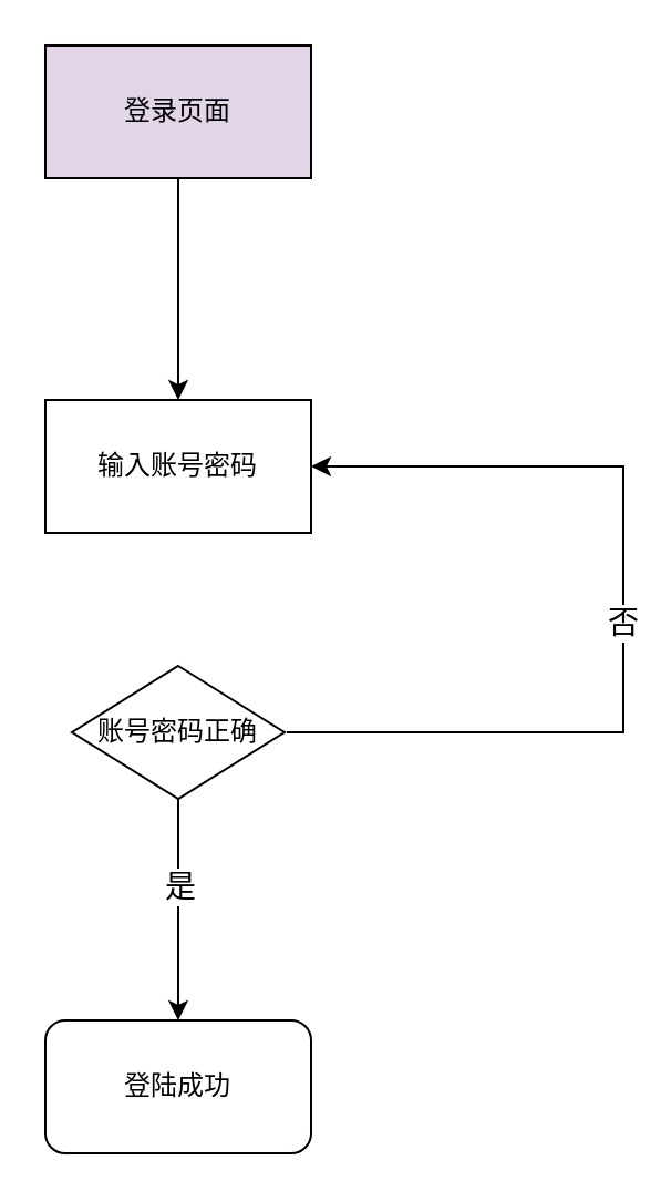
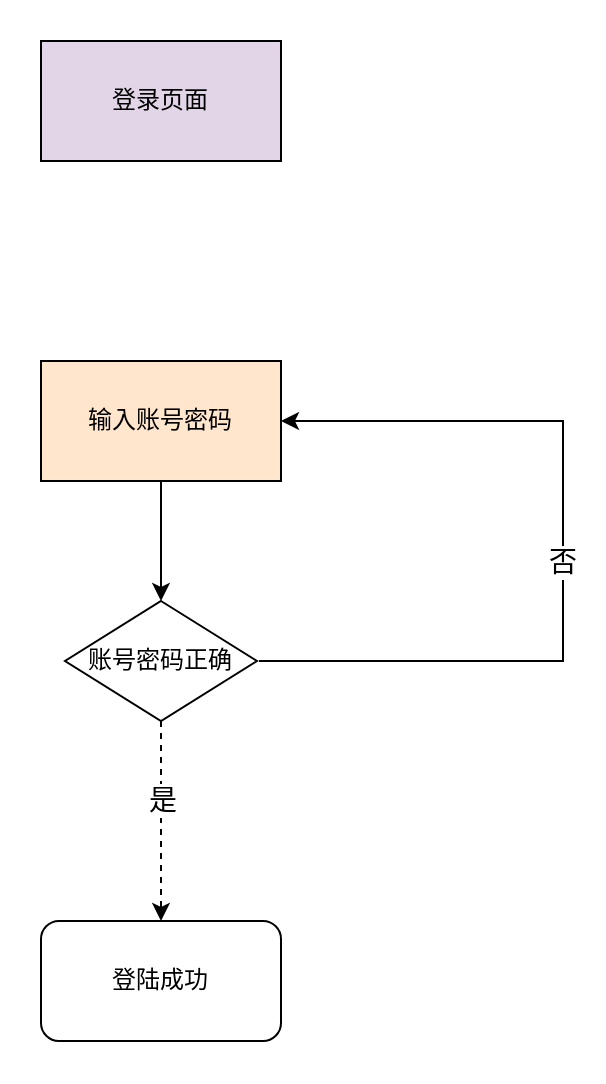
- <mxCell id="2" style="edgeStyle=orthogonalEdgeStyle;rounded=0;orthogonalLoop=1;jettySize=auto;html=1;" edge="1" parent="1" source="3" target="5"><mxGeometry relative="1" as="geometry" /></mxCell>
- <mxCell id="5" value="输入账号密码" style="rounded=0;whiteSpace=wrap;html=1;" vertex="1" parent="1"><mxGeometry x="20" y="180" width="120" height="60" as="geometry" /></mxCell>
+ <mxCell id="5" value="输入账号密码" style="rounded=0;whiteSpace=wrap;html=1;fillColor=#ffe6cc;" vertex="1" parent="1"><mxGeometry x="20" y="180" width="120" height="60" as="geometry" /></mxCell>
+ <mxCell id="4" style="edgeStyle=orthogonalEdgeStyle;rounded=0;orthogonalLoop=1;jettySize=auto;html=1;entryX=0.5;entryY=0;entryDx=0;entryDy=0;" edge="1" parent="1" source="5" target="10"><mxGeometry relative="1" as="geometry" /></mxCell>
- <mxCell id="8" style="edgeStyle=orthogonalEdgeStyle;rounded=0;orthogonalLoop=1;jettySize=auto;html=1;entryX=0.5;entryY=0;entryDx=0;entryDy=0;" edge="1" parent="1" source="10" target="11"><mxGeometry relative="1" as="geometry"><mxPoint x="80" y="470" as="targetPoint" /></mxGeometry></mxCell>
+ <mxCell id="8" style="edgeStyle=orthogonalEdgeStyle;rounded=0;orthogonalLoop=1;jettySize=auto;html=1;entryX=0.5;entryY=0;entryDx=0;entryDy=0;dashed=1;" edge="1" parent="1" source="10" target="11"><mxGeometry relative="1" as="geometry"><mxPoint x="80" y="470" as="targetPoint" /></mxGeometry></mxCell>
